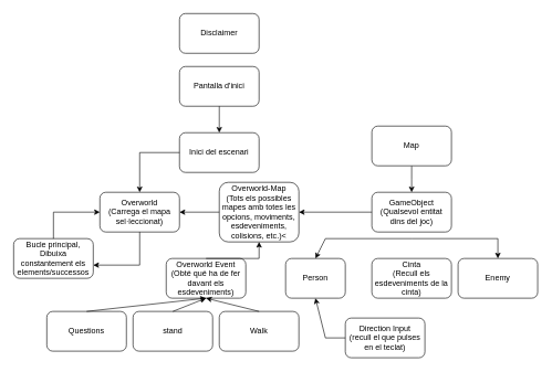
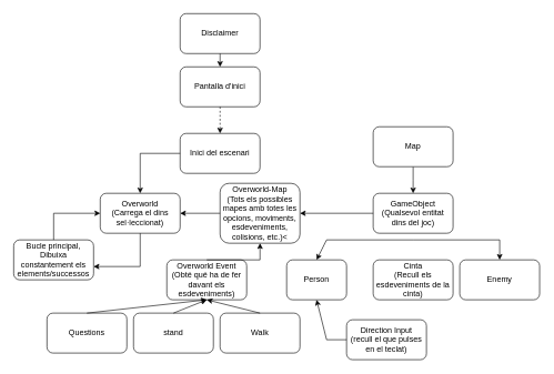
+ <mxCell id="10" value="" style="endArrow=classic;html=1;rounded=0;exitX=0.5;exitY=1;exitDx=0;exitDy=0;entryX=0.5;entryY=0;entryDx=0;entryDy=0;" edge="1" parent="1" source="2" target="3"><mxGeometry width="50" height="50" relative="1" as="geometry"><mxPoint x="480" y="330" as="sourcePoint" /><mxPoint x="480" y="360" as="targetPoint" /></mxGeometry></mxCell>
- <mxCell id="11" value="" style="endArrow=classic;html=1;rounded=0;exitX=0.5;exitY=1;exitDx=0;exitDy=0;entryX=0.5;entryY=0;entryDx=0;entryDy=0;" edge="1" parent="1" source="3" target="4"><mxGeometry width="50" height="50" relative="1" as="geometry"><mxPoint x="520" y="340" as="sourcePoint" /><mxPoint x="520" y="370" as="targetPoint" /></mxGeometry></mxCell>
+ <mxCell id="11" value="" style="endArrow=classic;html=1;rounded=0;exitX=0.5;exitY=1;exitDx=0;exitDy=0;entryX=0.5;entryY=0;entryDx=0;entryDy=0;dashed=1;" edge="1" parent="1" source="3" target="4"><mxGeometry width="50" height="50" relative="1" as="geometry"><mxPoint x="520" y="340" as="sourcePoint" /><mxPoint x="520" y="370" as="targetPoint" /></mxGeometry></mxCell>
- <mxCell id="5" value="Overworld&lt;br&gt;(Carrega el mapa sel·leccionat)" style="rounded=1;whiteSpace=wrap;html=1;" vertex="1" parent="1"><mxGeometry x="150" y="290" width="120" height="60" as="geometry" /></mxCell>
+ <mxCell id="5" value="Overworld&lt;br&gt;(Carrega el dins sel·leccionat)" style="rounded=1;whiteSpace=wrap;html=1;" vertex="1" parent="1"><mxGeometry x="150" y="290" width="120" height="60" as="geometry" /></mxCell>
